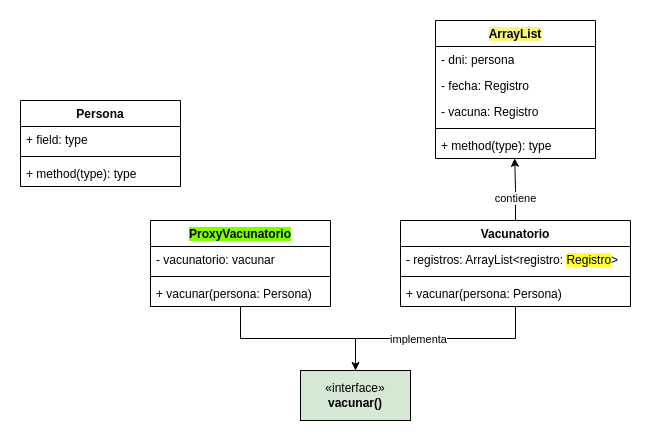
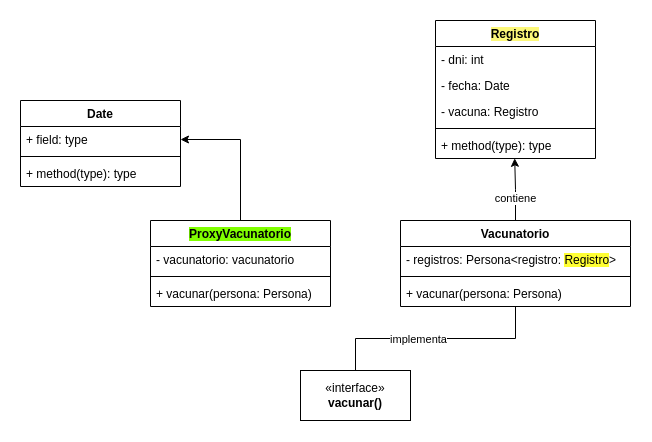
- <mxCell id="20" value="&lt;span style=&quot;background-color: rgb(252, 248, 121);&quot;&gt;ArrayList&lt;/span&gt;" style="swimlane;fontStyle=1;align=center;verticalAlign=top;childLayout=stackLayout;horizontal=1;startSize=26;horizontalStack=0;resizeParent=1;resizeParentMax=0;resizeLast=0;collapsible=1;marginBottom=0;whiteSpace=wrap;html=1;" vertex="1" parent="1"><mxGeometry x="435" y="20" width="160" height="138" as="geometry" /></mxCell>
+ <mxCell id="20" value="&lt;span style=&quot;background-color: rgb(252, 248, 121);&quot;&gt;Registro&lt;/span&gt;" style="swimlane;fontStyle=1;align=center;verticalAlign=top;childLayout=stackLayout;horizontal=1;startSize=26;horizontalStack=0;resizeParent=1;resizeParentMax=0;resizeLast=0;collapsible=1;marginBottom=0;whiteSpace=wrap;html=1;" vertex="1" parent="1"><mxGeometry x="435" y="20" width="160" height="138" as="geometry" /></mxCell>
- <mxCell id="21" value="- dni: persona" style="text;strokeColor=none;fillColor=none;align=left;verticalAlign=top;spacingLeft=4;spacingRight=4;overflow=hidden;rotatable=0;points=[[0,0.5],[1,0.5]];portConstraint=eastwest;whiteSpace=wrap;html=1;" vertex="1" parent="20"><mxGeometry y="26" width="160" height="26" as="geometry" /></mxCell>
+ <mxCell id="21" value="- dni: int" style="text;strokeColor=none;fillColor=none;align=left;verticalAlign=top;spacingLeft=4;spacingRight=4;overflow=hidden;rotatable=0;points=[[0,0.5],[1,0.5]];portConstraint=eastwest;whiteSpace=wrap;html=1;" vertex="1" parent="20"><mxGeometry y="26" width="160" height="26" as="geometry" /></mxCell>
- <mxCell id="22" value="- fecha: Registro" style="text;strokeColor=none;fillColor=none;align=left;verticalAlign=top;spacingLeft=4;spacingRight=4;overflow=hidden;rotatable=0;points=[[0,0.5],[1,0.5]];portConstraint=eastwest;whiteSpace=wrap;html=1;" vertex="1" parent="20"><mxGeometry y="52" width="160" height="26" as="geometry" /></mxCell>
+ <mxCell id="22" value="- fecha: Date" style="text;strokeColor=none;fillColor=none;align=left;verticalAlign=top;spacingLeft=4;spacingRight=4;overflow=hidden;rotatable=0;points=[[0,0.5],[1,0.5]];portConstraint=eastwest;whiteSpace=wrap;html=1;" vertex="1" parent="20"><mxGeometry y="52" width="160" height="26" as="geometry" /></mxCell>
- <mxCell id="2" value="Persona" style="swimlane;fontStyle=1;align=center;verticalAlign=top;childLayout=stackLayout;horizontal=1;startSize=26;horizontalStack=0;resizeParent=1;resizeParentMax=0;resizeLast=0;collapsible=1;marginBottom=0;whiteSpace=wrap;html=1;" vertex="1" parent="1"><mxGeometry x="20" y="100" width="160" height="86" as="geometry" /></mxCell>
+ <mxCell id="2" value="Date" style="swimlane;fontStyle=1;align=center;verticalAlign=top;childLayout=stackLayout;horizontal=1;startSize=26;horizontalStack=0;resizeParent=1;resizeParentMax=0;resizeLast=0;collapsible=1;marginBottom=0;whiteSpace=wrap;html=1;" vertex="1" parent="1"><mxGeometry x="20" y="100" width="160" height="86" as="geometry" /></mxCell>
- <mxCell id="17" value="- vacunatorio: vacunar" style="text;strokeColor=none;fillColor=none;align=left;verticalAlign=top;spacingLeft=4;spacingRight=4;overflow=hidden;rotatable=0;points=[[0,0.5],[1,0.5]];portConstraint=eastwest;whiteSpace=wrap;html=1;" vertex="1" parent="16"><mxGeometry y="26" width="180" height="26" as="geometry" /></mxCell>
+ <mxCell id="17" value="- vacunatorio: vacunatorio" style="text;strokeColor=none;fillColor=none;align=left;verticalAlign=top;spacingLeft=4;spacingRight=4;overflow=hidden;rotatable=0;points=[[0,0.5],[1,0.5]];portConstraint=eastwest;whiteSpace=wrap;html=1;" vertex="1" parent="16"><mxGeometry y="26" width="180" height="26" as="geometry" /></mxCell>
- <mxCell id="12" value="- registros: ArrayList&amp;lt;registro: &lt;span style=&quot;background-color: rgb(255, 255, 51);&quot;&gt;Registro&lt;/span&gt;&amp;gt;" style="text;strokeColor=none;fillColor=none;align=left;verticalAlign=top;spacingLeft=4;spacingRight=4;overflow=hidden;rotatable=0;points=[[0,0.5],[1,0.5]];portConstraint=eastwest;whiteSpace=wrap;html=1;" vertex="1" parent="11"><mxGeometry y="26" width="230" height="26" as="geometry" /></mxCell>
+ <mxCell id="12" value="- registros: Persona&amp;lt;registro: &lt;span style=&quot;background-color: rgb(255, 255, 51);&quot;&gt;Registro&lt;/span&gt;&amp;gt;" style="text;strokeColor=none;fillColor=none;align=left;verticalAlign=top;spacingLeft=4;spacingRight=4;overflow=hidden;rotatable=0;points=[[0,0.5],[1,0.5]];portConstraint=eastwest;whiteSpace=wrap;html=1;" vertex="1" parent="11"><mxGeometry y="26" width="230" height="26" as="geometry" /></mxCell>
- <mxCell id="15" style="edgeStyle=orthogonalEdgeStyle;rounded=0;orthogonalLoop=1;jettySize=auto;html=1;" edge="1" parent="1" source="16" target="6"><mxGeometry relative="1" as="geometry" /></mxCell>
+ <mxCell id="15" style="edgeStyle=orthogonalEdgeStyle;rounded=0;orthogonalLoop=1;jettySize=auto;html=1;entryX=1;entryY=0.5;entryDx=0;entryDy=0;" edge="1" parent="1" source="16" target="3"><mxGeometry relative="1" as="geometry" /></mxCell>
- <mxCell id="6" value="«interface»&lt;br&gt;&lt;b&gt;vacunar()&lt;/b&gt;" style="html=1;whiteSpace=wrap;fillColor=#d5e8d4;" vertex="1" parent="1"><mxGeometry x="300" y="370" width="110" height="50" as="geometry" /></mxCell>
+ <mxCell id="6" value="«interface»&lt;br&gt;&lt;b&gt;vacunar()&lt;/b&gt;" style="html=1;whiteSpace=wrap;" vertex="1" parent="1"><mxGeometry x="300" y="370" width="110" height="50" as="geometry" /></mxCell>
